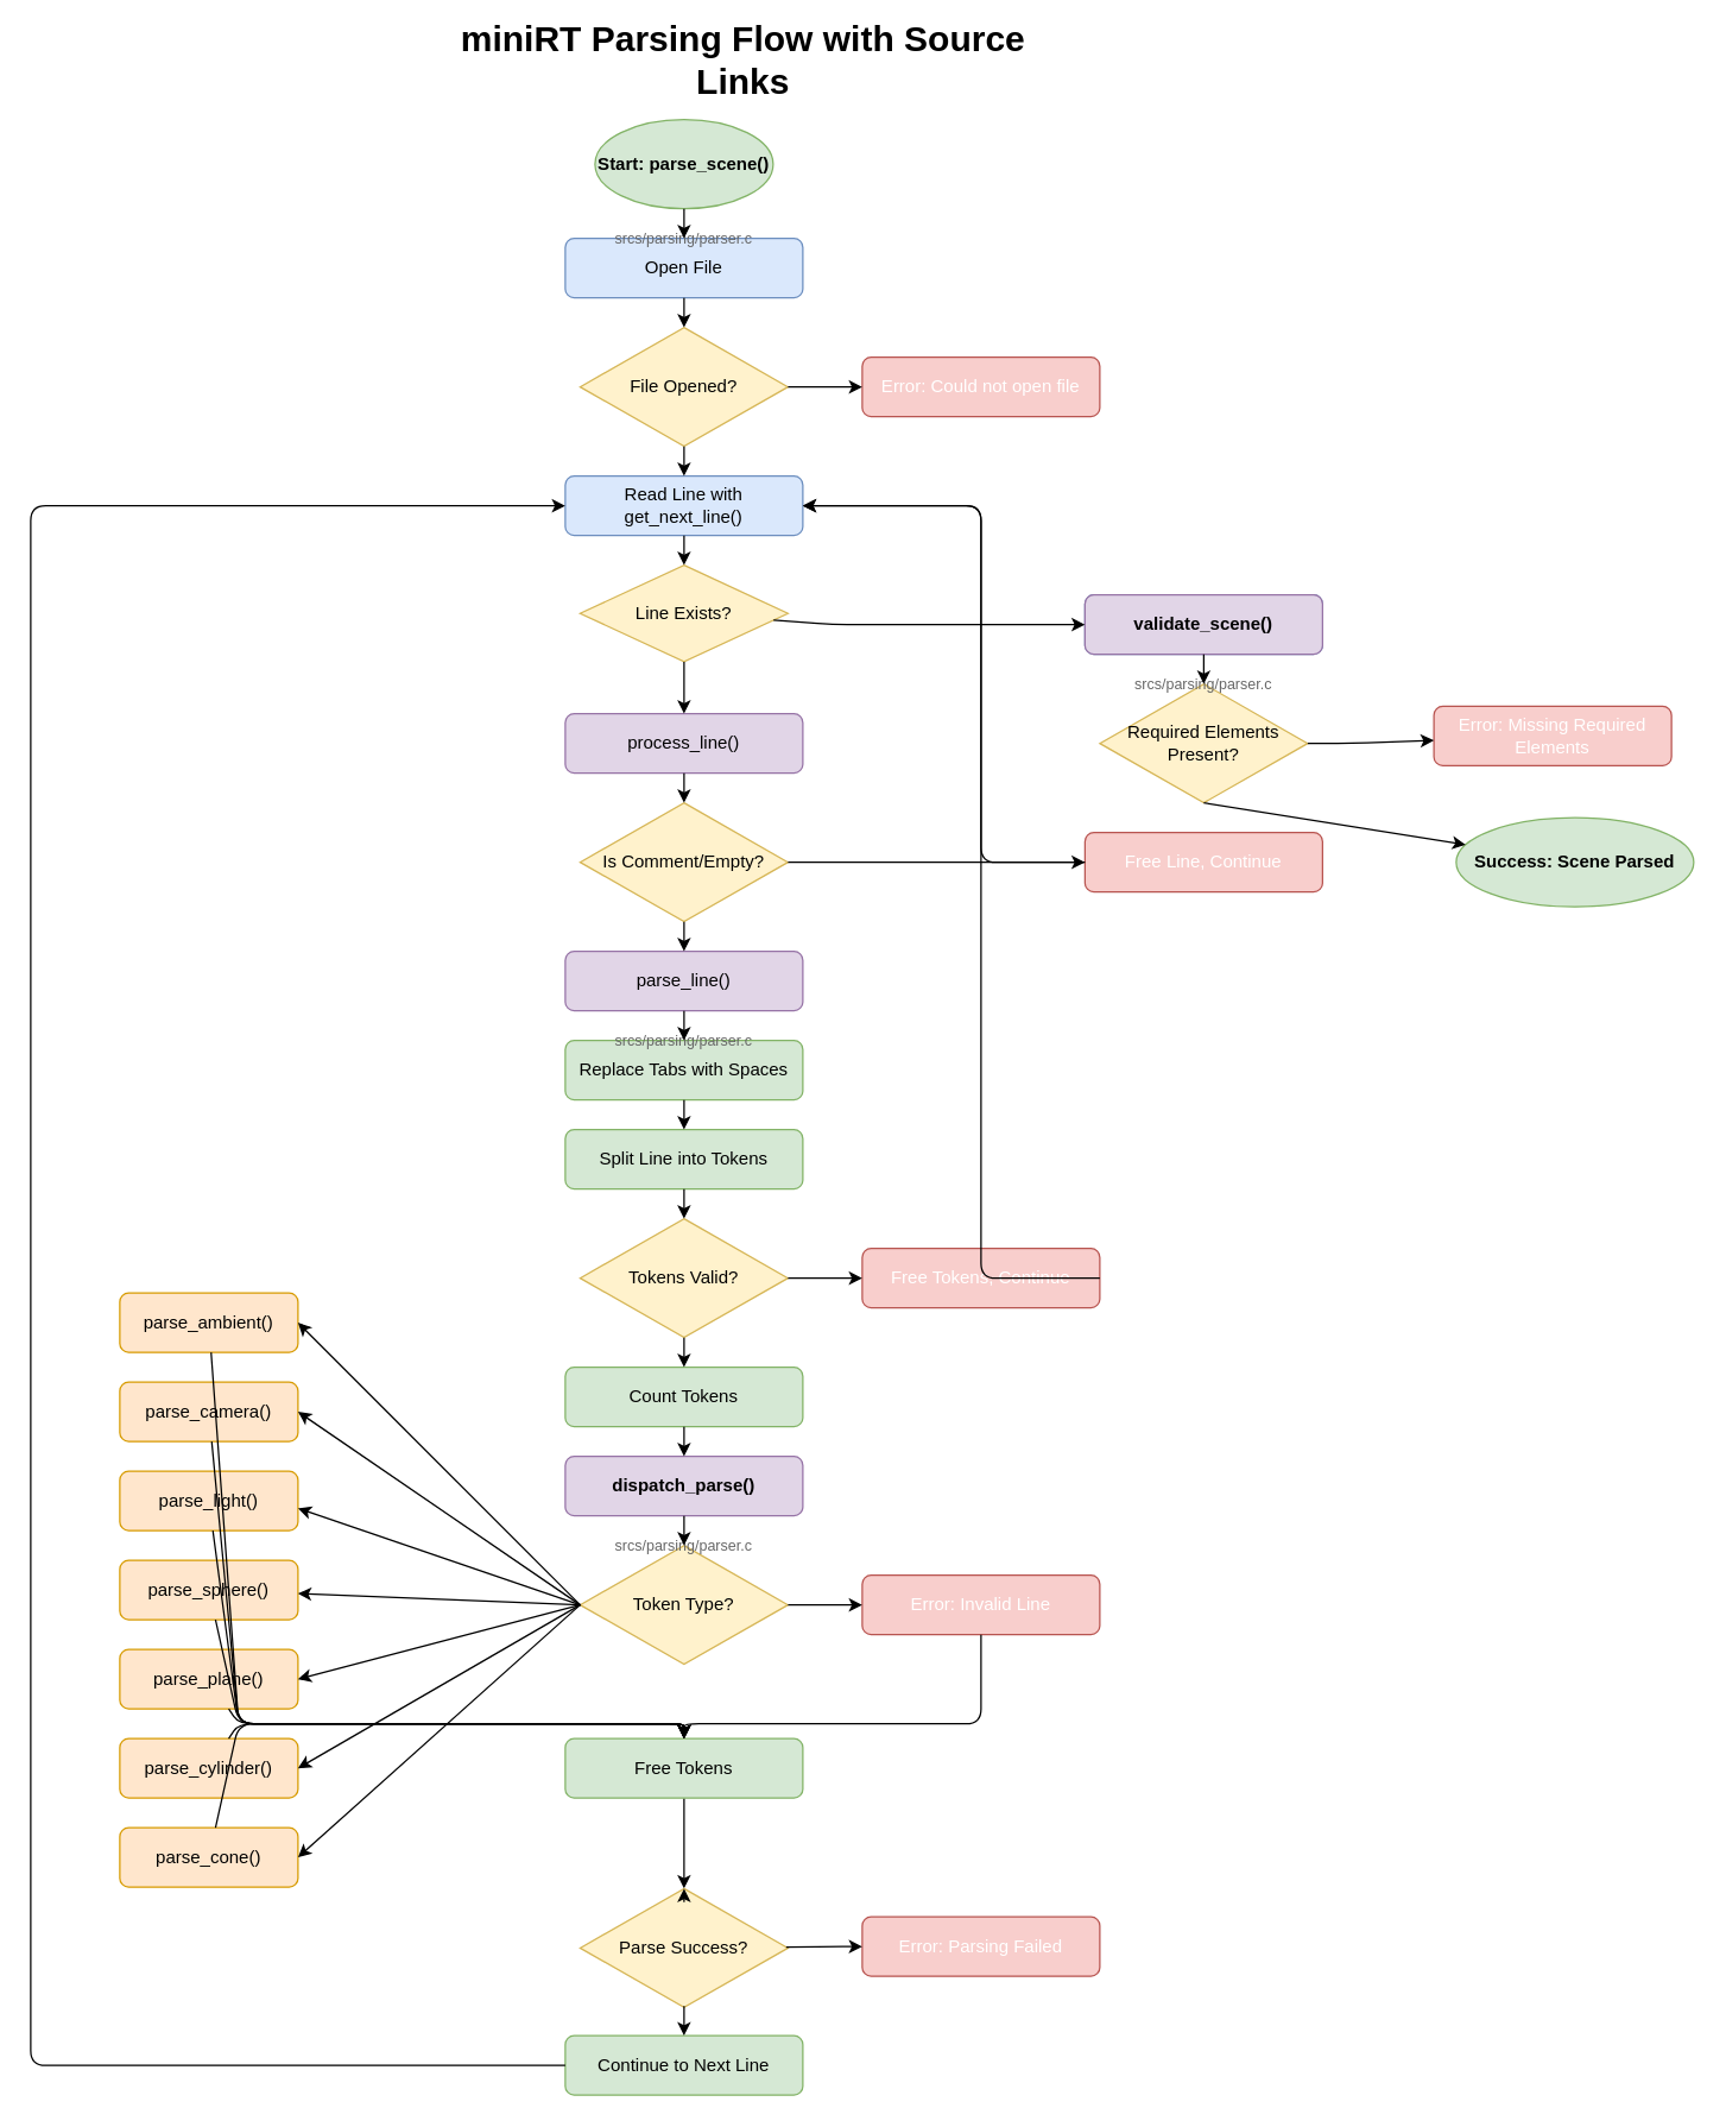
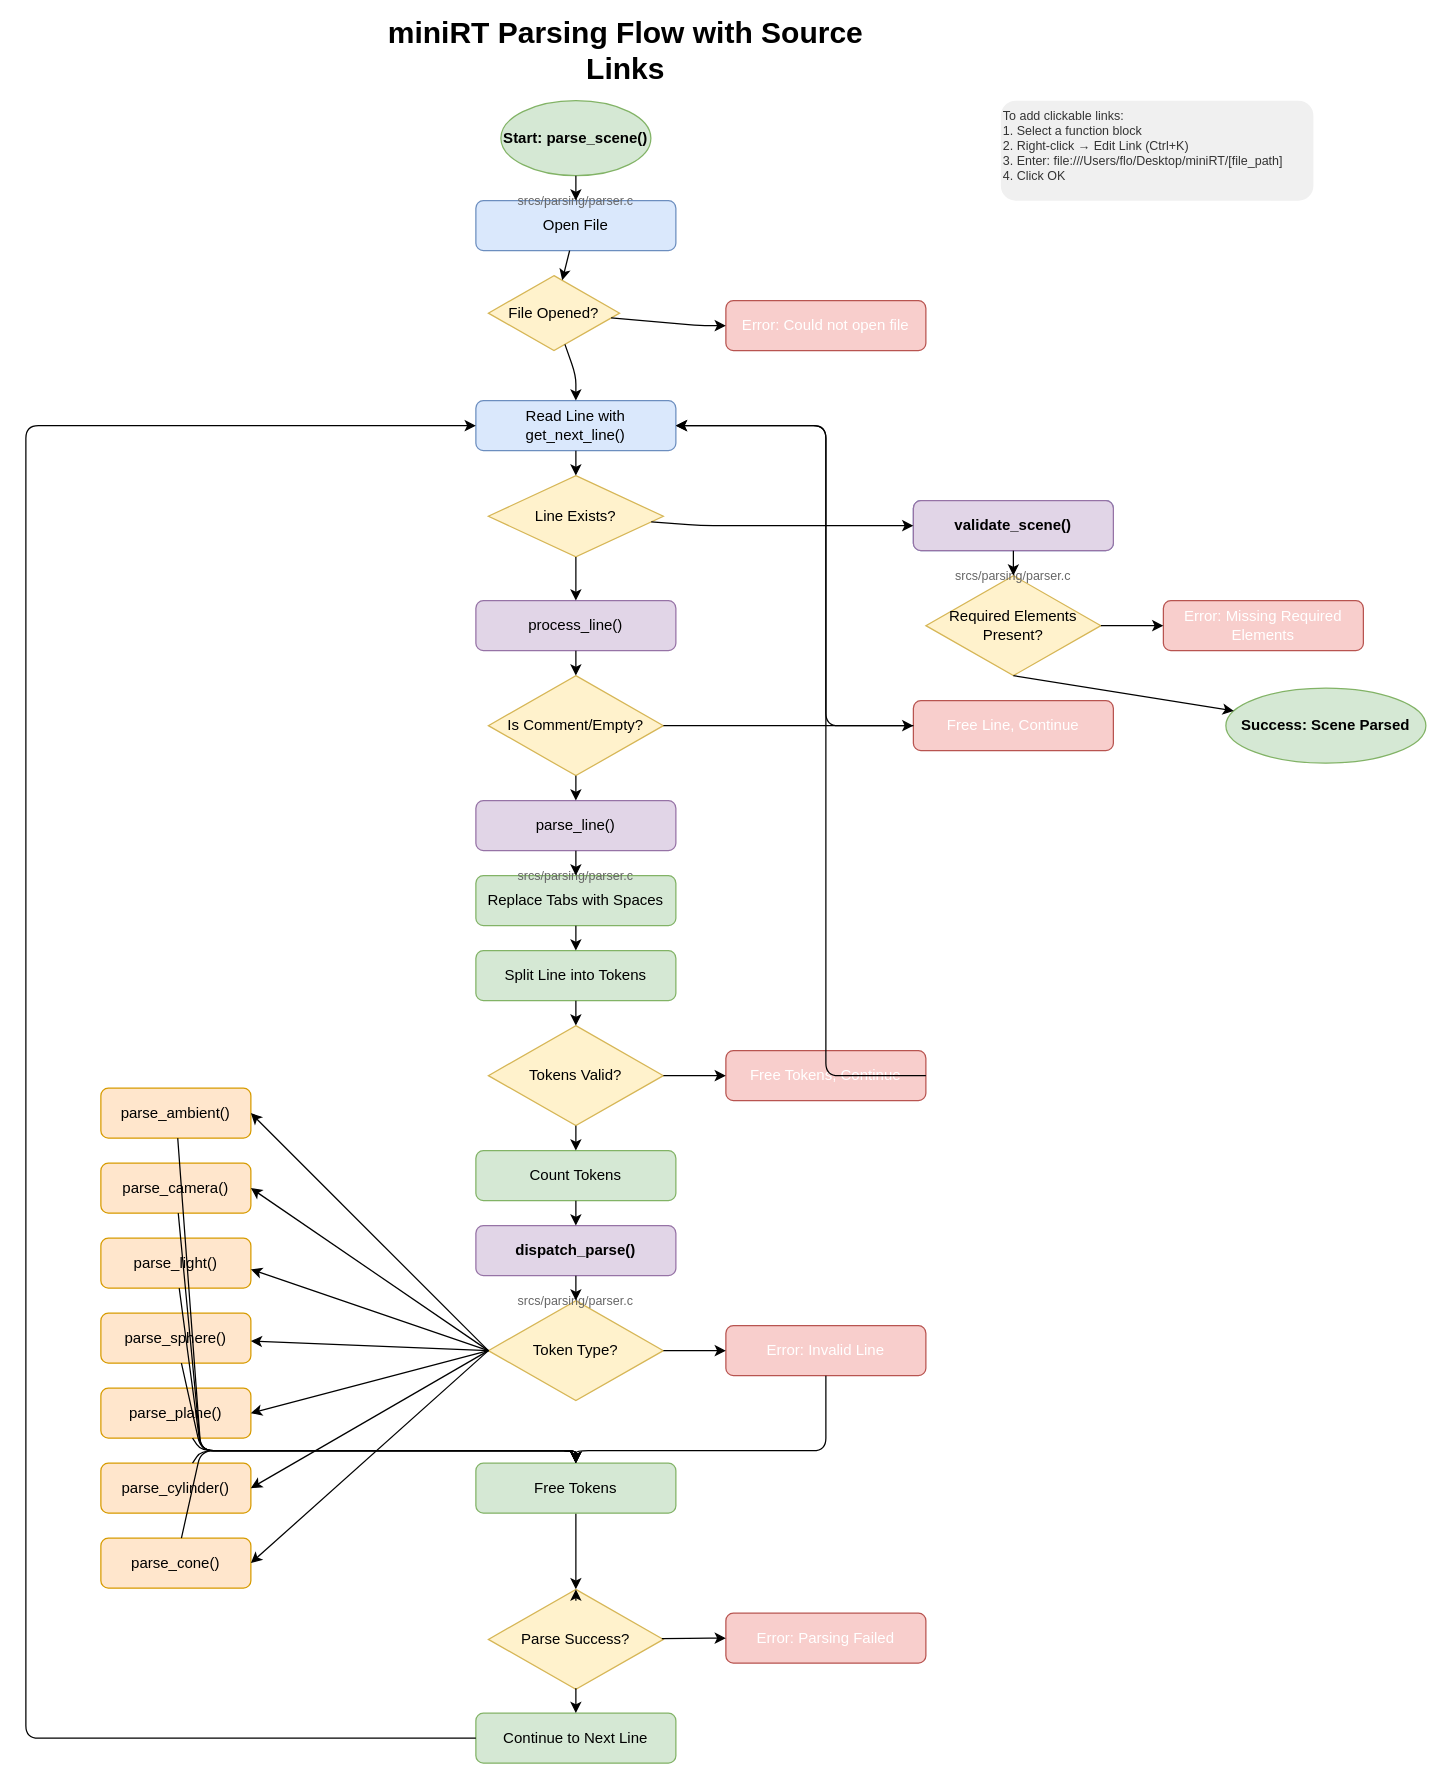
+ <mxCell id="42" value="To add clickable links:&#10;1. Select a function block&#10;2. Right-click → Edit Link (Ctrl+K)&#10;3. Enter: file:///Users/flo/Desktop/miniRT/[file_path]&#10;4. Click OK" style="text;html=1;strokeColor=none;fillColor=#f0f0f0;align=left;verticalAlign=top;whiteSpace=wrap;rounded=1;fontSize=10;fontColor=#333333;" parent="1" vertex="1"><mxGeometry x="800" y="80" width="250" height="80" as="geometry" /></mxCell>
- <mxCell id="5" value="File Opened?" style="rhombus;whiteSpace=wrap;html=1;fillColor=#fff2cc;strokeColor=#d6b656;fontSize=12;fontColor=#000000;" parent="1" vertex="1"><mxGeometry x="390" y="220" width="140" height="80" as="geometry" /></mxCell>
+ <mxCell id="5" value="File Opened?" style="rhombus;whiteSpace=wrap;html=1;fillColor=#fff2cc;strokeColor=#d6b656;fontSize=12;fontColor=#000000;" parent="1" vertex="1"><mxGeometry x="390" y="220" width="105" height="60" as="geometry" /></mxCell>
- <mxCell id="36" value="Error: Missing Required Elements" style="rounded=1;whiteSpace=wrap;html=1;fillColor=#f8cecc;strokeColor=#b85450;fontSize=12;fontColor=#ffffff;" parent="1" vertex="1"><mxGeometry x="965" y="475" width="160" height="40" as="geometry" /></mxCell>
+ <mxCell id="36" value="Error: Missing Required Elements" style="rounded=1;whiteSpace=wrap;html=1;fillColor=#f8cecc;strokeColor=#b85450;fontSize=12;fontColor=#ffffff;" parent="1" vertex="1"><mxGeometry x="930" y="480" width="160" height="40" as="geometry" /></mxCell>
